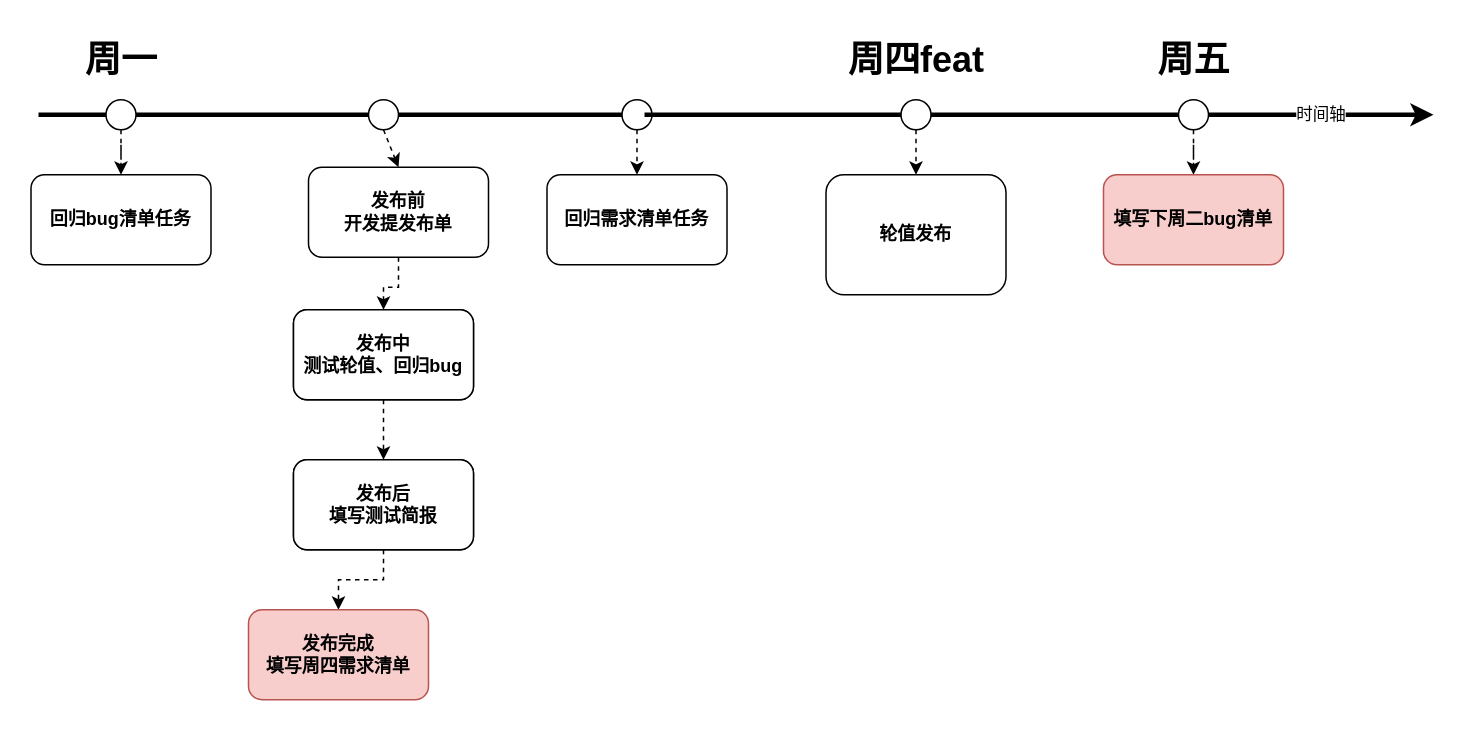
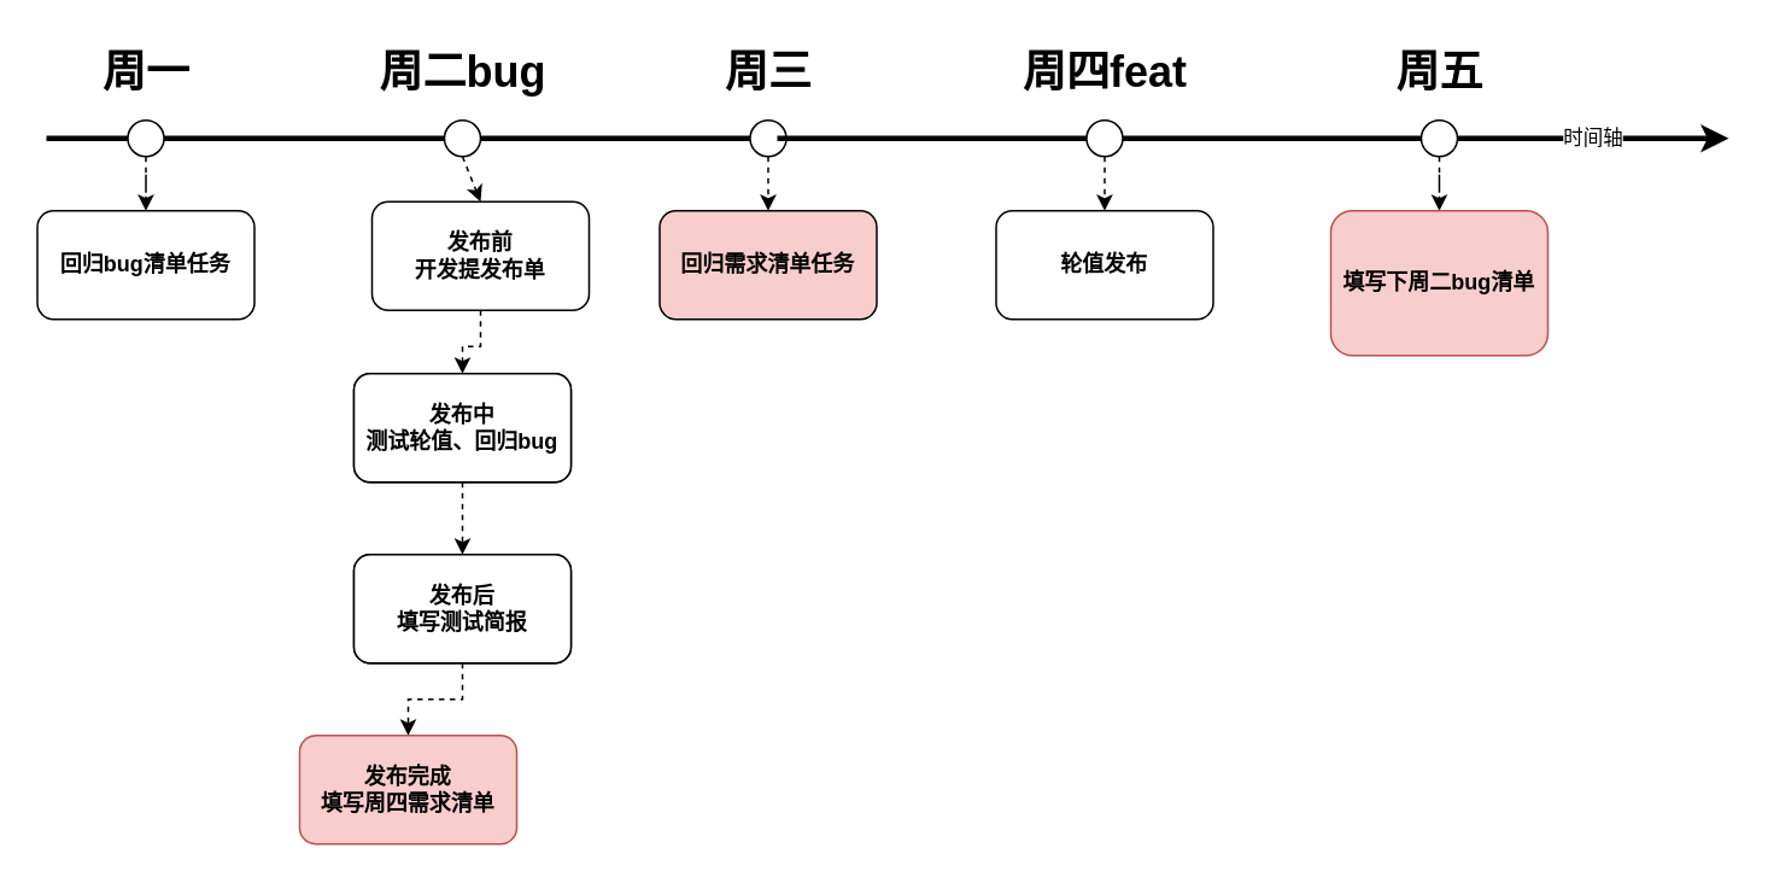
+ <mxCell id="9" value="周二bug" style="text;strokeColor=none;fillColor=none;html=1;fontSize=24;fontStyle=1;verticalAlign=middle;align=center;" parent="1" vertex="1"><mxGeometry x="205" y="20" width="100" height="40" as="geometry" /></mxCell>
+ <mxCell id="10" value="周三" style="text;strokeColor=none;fillColor=none;html=1;fontSize=24;fontStyle=1;verticalAlign=middle;align=center;" parent="1" vertex="1"><mxGeometry x="374" y="20" width="100" height="40" as="geometry" /></mxCell>
- <mxCell id="25" value="&lt;span&gt;回归需求清单任务&lt;/span&gt;" style="rounded=1;whiteSpace=wrap;html=1;fontSize=12;align=center;fontStyle=1" parent="1" vertex="1"><mxGeometry x="364" y="116" width="120" height="60" as="geometry" /></mxCell>
+ <mxCell id="25" value="&lt;span&gt;回归需求清单任务&lt;/span&gt;" style="rounded=1;whiteSpace=wrap;html=1;fontSize=12;align=center;fontStyle=1;fillColor=#f8cecc;" parent="1" vertex="1"><mxGeometry x="364" y="116" width="120" height="60" as="geometry" /></mxCell>
- <mxCell id="27" value="&lt;span&gt;填写下周二bug清单&lt;/span&gt;" style="rounded=1;whiteSpace=wrap;html=1;fontSize=12;align=center;fontStyle=1;fillColor=#f8cecc;strokeColor=#b85450;" parent="1" vertex="1"><mxGeometry x="735" y="116" width="120" height="60" as="geometry" /></mxCell>
+ <mxCell id="27" value="&lt;span&gt;填写下周二bug清单&lt;/span&gt;" style="rounded=1;whiteSpace=wrap;html=1;fontSize=12;align=center;fontStyle=1;fillColor=#f8cecc;strokeColor=#b85450;" parent="1" vertex="1"><mxGeometry x="735" y="116" width="120" height="80" as="geometry" /></mxCell>
- <mxCell id="26" value="&lt;span&gt;轮值发布&lt;/span&gt;" style="rounded=1;whiteSpace=wrap;html=1;fontSize=12;align=center;fontStyle=1" parent="1" vertex="1"><mxGeometry x="550" y="116" width="120" height="80" as="geometry" /></mxCell>
+ <mxCell id="26" value="&lt;span&gt;轮值发布&lt;/span&gt;" style="rounded=1;whiteSpace=wrap;html=1;fontSize=12;align=center;fontStyle=1" parent="1" vertex="1"><mxGeometry x="550" y="116" width="120" height="60" as="geometry" /></mxCell>
